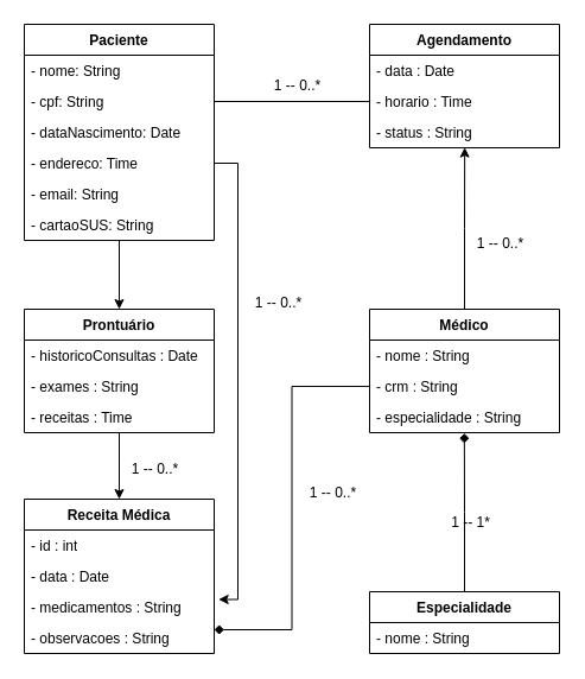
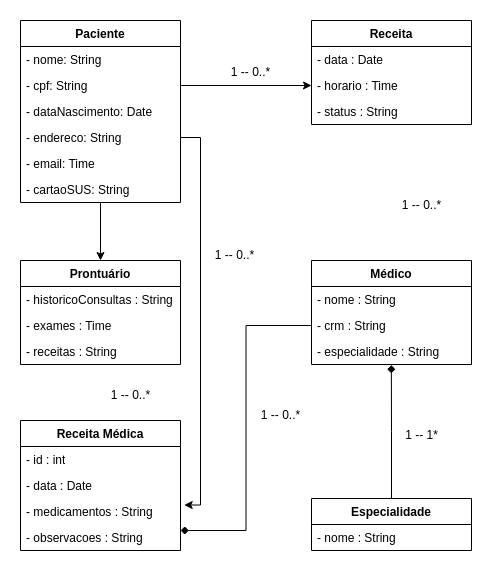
- <mxCell id="26" value="Agendamento" style="swimlane;fontStyle=1;align=center;verticalAlign=top;childLayout=stackLayout;horizontal=1;startSize=26;horizontalStack=0;resizeParent=1;resizeParentMax=0;resizeLast=0;collapsible=1;marginBottom=0;whiteSpace=wrap;html=1;" vertex="1" parent="1"><mxGeometry x="311" y="20" width="160" height="104" as="geometry" /></mxCell>
+ <mxCell id="26" value="Receita" style="swimlane;fontStyle=1;align=center;verticalAlign=top;childLayout=stackLayout;horizontal=1;startSize=26;horizontalStack=0;resizeParent=1;resizeParentMax=0;resizeLast=0;collapsible=1;marginBottom=0;whiteSpace=wrap;html=1;" vertex="1" parent="1"><mxGeometry x="311" y="20" width="160" height="104" as="geometry" /></mxCell>
- <mxCell id="30" style="edgeStyle=orthogonalEdgeStyle;rounded=0;orthogonalLoop=1;jettySize=auto;html=1;exitX=1;exitY=0.5;exitDx=0;exitDy=0;entryX=0;entryY=0.5;entryDx=0;entryDy=0;endArrow=none;" edge="1" parent="1" source="5" target="28"><mxGeometry relative="1" as="geometry" /></mxCell>
+ <mxCell id="30" style="edgeStyle=orthogonalEdgeStyle;rounded=0;orthogonalLoop=1;jettySize=auto;html=1;exitX=1;exitY=0.5;exitDx=0;exitDy=0;entryX=0;entryY=0.5;entryDx=0;entryDy=0;" edge="1" parent="1" source="5" target="28"><mxGeometry relative="1" as="geometry" /></mxCell>
- <mxCell id="7" value="- endereco: Time" style="text;strokeColor=none;fillColor=none;align=left;verticalAlign=top;spacingLeft=4;spacingRight=4;overflow=hidden;rotatable=0;points=[[0,0.5],[1,0.5]];portConstraint=eastwest;whiteSpace=wrap;html=1;" vertex="1" parent="3"><mxGeometry y="104" width="160" height="26" as="geometry" /></mxCell>
+ <mxCell id="7" value="- endereco: String" style="text;strokeColor=none;fillColor=none;align=left;verticalAlign=top;spacingLeft=4;spacingRight=4;overflow=hidden;rotatable=0;points=[[0,0.5],[1,0.5]];portConstraint=eastwest;whiteSpace=wrap;html=1;" vertex="1" parent="3"><mxGeometry y="104" width="160" height="26" as="geometry" /></mxCell>
- <mxCell id="8" value="- email: String" style="text;strokeColor=none;fillColor=none;align=left;verticalAlign=top;spacingLeft=4;spacingRight=4;overflow=hidden;rotatable=0;points=[[0,0.5],[1,0.5]];portConstraint=eastwest;whiteSpace=wrap;html=1;" vertex="1" parent="3"><mxGeometry y="130" width="160" height="26" as="geometry" /></mxCell>
+ <mxCell id="8" value="- email: Time" style="text;strokeColor=none;fillColor=none;align=left;verticalAlign=top;spacingLeft=4;spacingRight=4;overflow=hidden;rotatable=0;points=[[0,0.5],[1,0.5]];portConstraint=eastwest;whiteSpace=wrap;html=1;" vertex="1" parent="3"><mxGeometry y="130" width="160" height="26" as="geometry" /></mxCell>
- <mxCell id="36" style="edgeStyle=orthogonalEdgeStyle;rounded=0;orthogonalLoop=1;jettySize=auto;html=1;entryX=0.501;entryY=0.987;entryDx=0;entryDy=0;entryPerimeter=0;" edge="1" parent="1" source="12" target="29"><mxGeometry relative="1" as="geometry" /></mxCell>
- <mxCell id="23" value="&lt;div&gt;- historicoConsultas : Date&lt;/div&gt;&lt;div&gt;&lt;br&gt;&lt;/div&gt;" style="text;strokeColor=none;fillColor=none;align=left;verticalAlign=top;spacingLeft=4;spacingRight=4;overflow=hidden;rotatable=0;points=[[0,0.5],[1,0.5]];portConstraint=eastwest;whiteSpace=wrap;html=1;" vertex="1" parent="22"><mxGeometry y="26" width="160" height="26" as="geometry" /></mxCell>
+ <mxCell id="23" value="&lt;div&gt;- historicoConsultas : String&lt;/div&gt;&lt;div&gt;&lt;br&gt;&lt;/div&gt;" style="text;strokeColor=none;fillColor=none;align=left;verticalAlign=top;spacingLeft=4;spacingRight=4;overflow=hidden;rotatable=0;points=[[0,0.5],[1,0.5]];portConstraint=eastwest;whiteSpace=wrap;html=1;" vertex="1" parent="22"><mxGeometry y="26" width="160" height="26" as="geometry" /></mxCell>
- <mxCell id="24" value="&lt;div&gt;- exames : String&lt;/div&gt;&lt;div&gt;&lt;br&gt;&lt;/div&gt;" style="text;strokeColor=none;fillColor=none;align=left;verticalAlign=top;spacingLeft=4;spacingRight=4;overflow=hidden;rotatable=0;points=[[0,0.5],[1,0.5]];portConstraint=eastwest;whiteSpace=wrap;html=1;" vertex="1" parent="22"><mxGeometry y="52" width="160" height="26" as="geometry" /></mxCell>
+ <mxCell id="24" value="&lt;div&gt;- exames : Time&lt;/div&gt;&lt;div&gt;&lt;br&gt;&lt;/div&gt;" style="text;strokeColor=none;fillColor=none;align=left;verticalAlign=top;spacingLeft=4;spacingRight=4;overflow=hidden;rotatable=0;points=[[0,0.5],[1,0.5]];portConstraint=eastwest;whiteSpace=wrap;html=1;" vertex="1" parent="22"><mxGeometry y="52" width="160" height="26" as="geometry" /></mxCell>
- <mxCell id="25" value="&lt;div&gt;- receitas : Time&lt;/div&gt;&lt;div&gt;&lt;br&gt;&lt;/div&gt;" style="text;strokeColor=none;fillColor=none;align=left;verticalAlign=top;spacingLeft=4;spacingRight=4;overflow=hidden;rotatable=0;points=[[0,0.5],[1,0.5]];portConstraint=eastwest;whiteSpace=wrap;html=1;" vertex="1" parent="22"><mxGeometry y="78" width="160" height="26" as="geometry" /></mxCell>
+ <mxCell id="25" value="&lt;div&gt;- receitas : String&lt;/div&gt;&lt;div&gt;&lt;br&gt;&lt;/div&gt;" style="text;strokeColor=none;fillColor=none;align=left;verticalAlign=top;spacingLeft=4;spacingRight=4;overflow=hidden;rotatable=0;points=[[0,0.5],[1,0.5]];portConstraint=eastwest;whiteSpace=wrap;html=1;" vertex="1" parent="22"><mxGeometry y="78" width="160" height="26" as="geometry" /></mxCell>
- <mxCell id="21" style="edgeStyle=orthogonalEdgeStyle;rounded=0;orthogonalLoop=1;jettySize=auto;html=1;entryX=0.5;entryY=0;entryDx=0;entryDy=0;" edge="1" parent="1" source="22" target="16"><mxGeometry relative="1" as="geometry" /></mxCell>
- <mxCell id="33" value="1 -- 1*" style="text;html=1;align=center;verticalAlign=middle;resizable=0;points=[];autosize=1;strokeColor=none;fillColor=none;" vertex="1" parent="1"><mxGeometry x="366" y="425" width="60" height="30" as="geometry" /></mxCell>
+ <mxCell id="33" value="1 -- 1*" style="text;html=1;align=center;verticalAlign=middle;resizable=0;points=[];autosize=1;strokeColor=none;fillColor=none;" vertex="1" parent="1"><mxGeometry x="391" y="420" width="60" height="30" as="geometry" /></mxCell>
